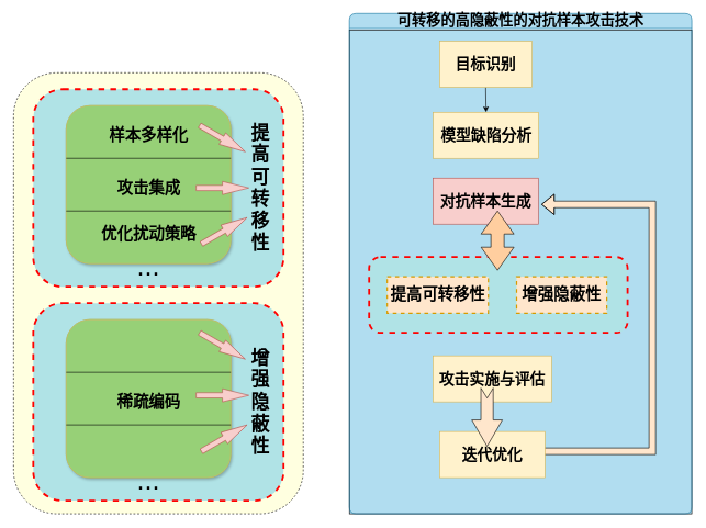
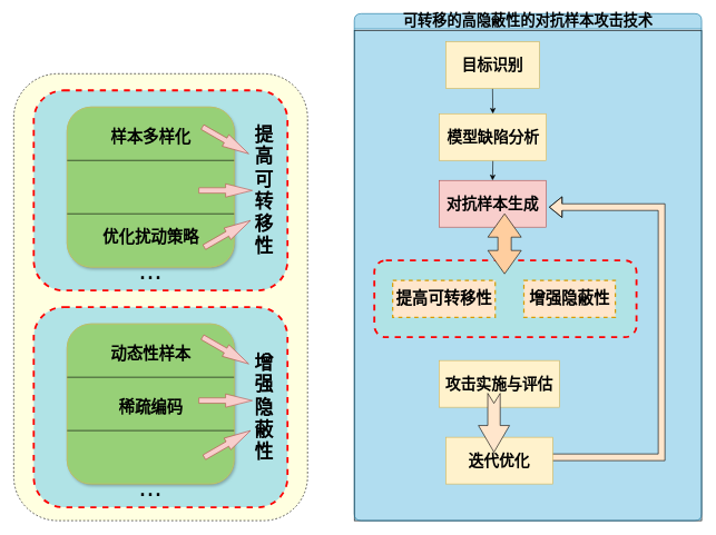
+ <mxCell id="7" style="edgeStyle=orthogonalEdgeStyle;rounded=0;orthogonalLoop=1;jettySize=auto;html=1;exitX=0.5;exitY=1;exitDx=0;exitDy=0;entryX=0.5;entryY=0;entryDx=0;entryDy=0;movable=1;resizable=1;rotatable=1;deletable=1;editable=1;locked=0;connectable=1;" parent="4" source="8" target="9" edge="1"><mxGeometry relative="1" as="geometry" /></mxCell>
- <mxCell id="24" value="&lt;b&gt;&lt;font style=&quot;font-size: 24px;&quot;&gt;攻击集成&lt;/font&gt;&lt;/b&gt;" style="text;html=1;align=center;verticalAlign=middle;whiteSpace=wrap;rounded=0;movable=1;resizable=1;rotatable=1;deletable=1;editable=1;locked=0;connectable=1;" parent="18" vertex="1"><mxGeometry x="32.738" y="110.0" width="184.524" height="30" as="geometry" /></mxCell>
+ <mxCell id="35" value="&lt;span style=&quot;font-size: 24px;&quot;&gt;&lt;b&gt;动态性样本&lt;/b&gt;&lt;/span&gt;" style="text;html=1;align=center;verticalAlign=middle;whiteSpace=wrap;rounded=0;movable=1;resizable=1;rotatable=1;deletable=1;editable=1;locked=0;connectable=1;" parent="30" vertex="1"><mxGeometry x="32.738" y="19.996" width="184.524" height="51.429" as="geometry" /></mxCell>
